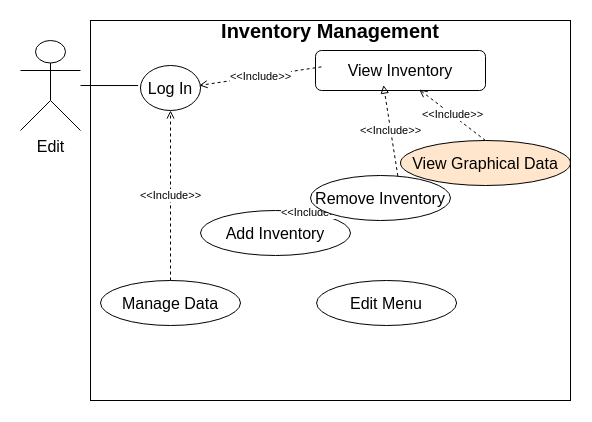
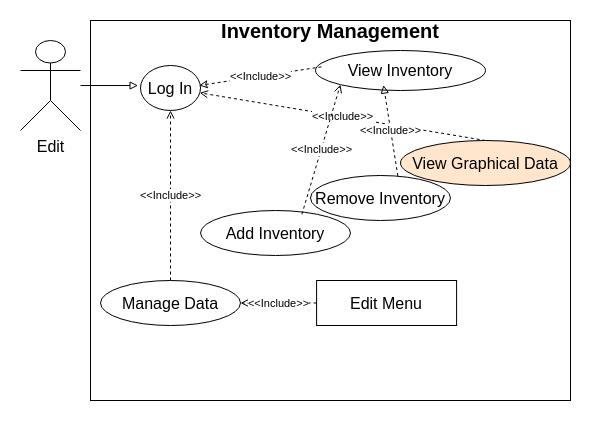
- <mxCell id="10" value="&lt;font style=&quot;font-size: 16px&quot;&gt;View Inventory&lt;/font&gt;" style="whiteSpace=wrap;html=1;rounded=1;" parent="1" vertex="1"><mxGeometry x="315" y="50" width="170" height="40" as="geometry" /></mxCell>
+ <mxCell id="10" value="&lt;font style=&quot;font-size: 16px&quot;&gt;View Inventory&lt;/font&gt;" style="ellipse;whiteSpace=wrap;html=1;" parent="1" vertex="1"><mxGeometry x="315" y="50" width="170" height="40" as="geometry" /></mxCell>
- <mxCell id="13" value="&amp;lt;&amp;lt;Include&amp;gt;&amp;gt;" style="rounded=0;orthogonalLoop=1;jettySize=auto;html=1;exitX=0.035;exitY=0.409;exitDx=0;exitDy=0;entryX=0.979;entryY=0.444;entryDx=0;entryDy=0;endArrow=open;endFill=0;dashed=1;exitPerimeter=0;entryPerimeter=0;" parent="1" source="10" target="6" edge="1"><mxGeometry relative="1" as="geometry"><mxPoint x="380" y="300" as="sourcePoint" /><mxPoint x="410" y="250" as="targetPoint" /></mxGeometry></mxCell>
+ <mxCell id="13" value="&amp;lt;&amp;lt;Include&amp;gt;&amp;gt;" style="rounded=0;orthogonalLoop=1;jettySize=auto;html=1;exitX=0.035;exitY=0.409;exitDx=0;exitDy=0;entryX=0.979;entryY=0.444;entryDx=0;entryDy=0;endArrow=classic;endFill=0;dashed=1;exitPerimeter=0;entryPerimeter=0;" parent="1" source="10" target="6" edge="1"><mxGeometry relative="1" as="geometry"><mxPoint x="380" y="300" as="sourcePoint" /><mxPoint x="410" y="250" as="targetPoint" /></mxGeometry></mxCell>
- <mxCell id="4" style="edgeStyle=orthogonalEdgeStyle;rounded=0;orthogonalLoop=1;jettySize=auto;html=1;entryX=-0.04;entryY=0.445;entryDx=0;entryDy=0;entryPerimeter=0;endArrow=none;endFill=0;" parent="1" source="5" target="6" edge="1"><mxGeometry relative="1" as="geometry" /></mxCell>
+ <mxCell id="4" style="edgeStyle=orthogonalEdgeStyle;rounded=0;orthogonalLoop=1;jettySize=auto;html=1;entryX=-0.04;entryY=0.445;entryDx=0;entryDy=0;entryPerimeter=0;endArrow=block;endFill=0;" parent="1" source="5" target="6" edge="1"><mxGeometry relative="1" as="geometry" /></mxCell>
- <mxCell id="12" value="&amp;lt;&amp;lt;Include&amp;gt;&amp;gt;" style="rounded=0;orthogonalLoop=1;jettySize=auto;html=1;exitX=0.5;exitY=0;exitDx=0;exitDy=0;endArrow=open;endFill=0;dashed=1;entryX=0.61;entryY=0.975;entryDx=0;entryDy=0;entryPerimeter=0;" parent="1" source="7" target="10" edge="1"><mxGeometry relative="1" as="geometry"><mxPoint x="329.8" y="295" as="sourcePoint" /><mxPoint x="329.8" y="250" as="targetPoint" /></mxGeometry></mxCell>
+ <mxCell id="12" value="&amp;lt;&amp;lt;Include&amp;gt;&amp;gt;" style="rounded=0;orthogonalLoop=1;jettySize=auto;html=1;exitX=0.5;exitY=0;exitDx=0;exitDy=0;endArrow=open;endFill=0;dashed=1;" parent="1" source="7" target="6" edge="1"><mxGeometry relative="1" as="geometry"><mxPoint x="329.8" y="295" as="sourcePoint" /><mxPoint x="329.8" y="250" as="targetPoint" /></mxGeometry></mxCell>
- <mxCell id="14" value="&amp;lt;&amp;lt;Include&amp;gt;&amp;gt;" style="rounded=0;orthogonalLoop=1;jettySize=auto;html=1;exitX=0.676;exitY=0.085;exitDx=0;exitDy=0;endArrow=open;endFill=0;dashed=1;exitPerimeter=0;" parent="1" source="11" target="15" edge="1"><mxGeometry relative="1" as="geometry"><mxPoint x="270" y="408.4" as="sourcePoint" /><mxPoint x="271.2" y="340" as="targetPoint" /></mxGeometry></mxCell>
+ <mxCell id="14" value="&amp;lt;&amp;lt;Include&amp;gt;&amp;gt;" style="rounded=0;orthogonalLoop=1;jettySize=auto;html=1;exitX=0.676;exitY=0.085;exitDx=0;exitDy=0;entryX=0;entryY=1;entryDx=0;entryDy=0;endArrow=open;endFill=0;dashed=1;exitPerimeter=0;" parent="1" source="11" target="10" edge="1"><mxGeometry relative="1" as="geometry"><mxPoint x="270" y="408.4" as="sourcePoint" /><mxPoint x="271.2" y="340" as="targetPoint" /></mxGeometry></mxCell>
+ <mxCell id="18" value="&amp;lt;&amp;lt;Include&amp;gt;&amp;gt;" style="rounded=0;orthogonalLoop=1;jettySize=auto;html=1;exitX=0;exitY=0.5;exitDx=0;exitDy=0;entryX=1;entryY=0.5;entryDx=0;entryDy=0;endArrow=open;endFill=0;dashed=1;" edge="1" parent="1" source="17" target="9"><mxGeometry relative="1" as="geometry"><mxPoint x="180" y="290" as="sourcePoint" /><mxPoint x="180" y="120" as="targetPoint" /></mxGeometry></mxCell>
- <mxCell id="17" value="&lt;font style=&quot;font-size: 16px&quot;&gt;Edit Menu&lt;/font&gt;" style="ellipse;whiteSpace=wrap;html=1;" vertex="1" parent="1"><mxGeometry x="316.09" y="280" width="140" height="45" as="geometry" /></mxCell>
+ <mxCell id="17" value="&lt;font style=&quot;font-size: 16px&quot;&gt;Edit Menu&lt;/font&gt;" style="whiteSpace=wrap;html=1;rounded=0;" vertex="1" parent="1"><mxGeometry x="316.09" y="280" width="140" height="45" as="geometry" /></mxCell>
